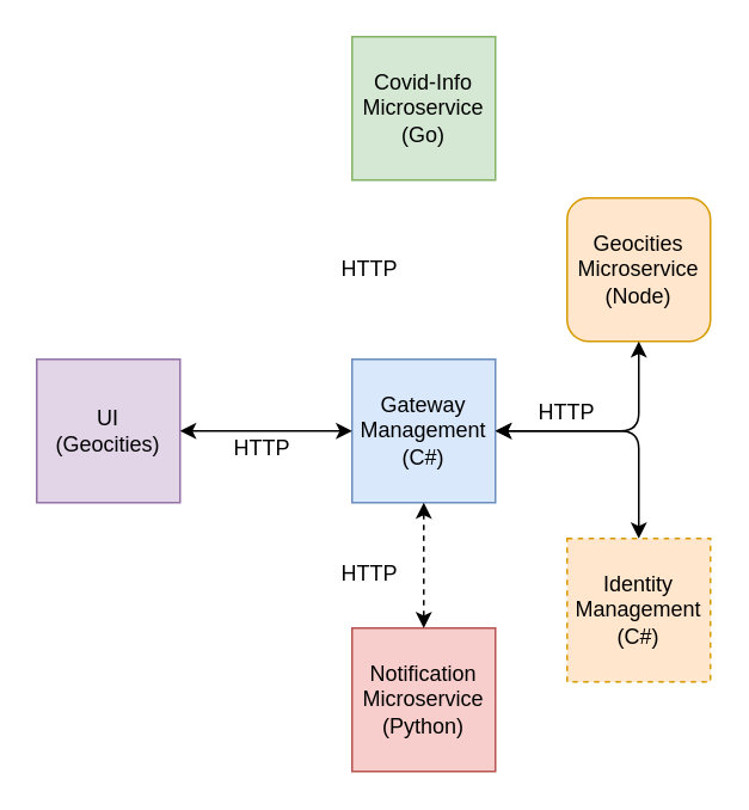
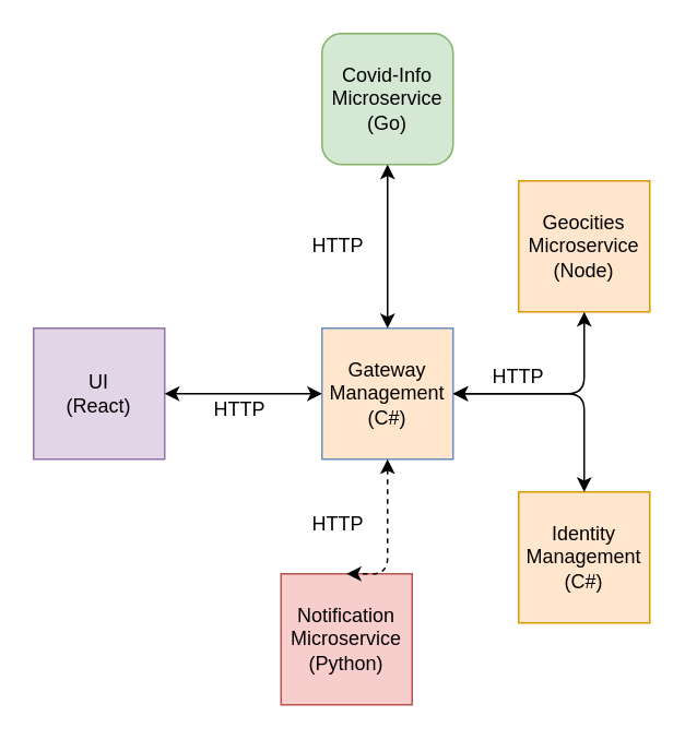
- <mxCell id="4" value="Covid-Info&lt;br&gt;Microservice&lt;br&gt;(Go)" style="whiteSpace=wrap;html=1;aspect=fixed;fillColor=#d5e8d4;strokeColor=#82b366;" parent="1" vertex="1"><mxGeometry x="196" y="20" width="80" height="80" as="geometry" /></mxCell>
+ <mxCell id="4" value="Covid-Info&lt;br&gt;Microservice&lt;br&gt;(Go)" style="whiteSpace=wrap;html=1;aspect=fixed;fillColor=#d5e8d4;strokeColor=#82b366;rounded=1;" parent="1" vertex="1"><mxGeometry x="196" y="20" width="80" height="80" as="geometry" /></mxCell>
+ <mxCell id="8" value="" style="startArrow=classic;endArrow=classic;html=1;exitX=0.5;exitY=1;exitDx=0;exitDy=0;entryX=0.5;entryY=0;entryDx=0;entryDy=0;" parent="1" source="4" target="5" edge="1"><mxGeometry width="50" height="50" relative="1" as="geometry"><mxPoint x="96" y="460" as="sourcePoint" /><mxPoint x="16" y="240" as="targetPoint" /><Array as="points" /></mxGeometry></mxCell>
- <mxCell id="6" value="Geocities&lt;br&gt;Microservice&lt;br&gt;(Node)" style="whiteSpace=wrap;html=1;aspect=fixed;fillColor=#ffe6cc;strokeColor=#d79b00;rounded=1;" parent="1" vertex="1"><mxGeometry x="316" y="110" width="80" height="80" as="geometry" /></mxCell>
+ <mxCell id="6" value="Geocities&lt;br&gt;Microservice&lt;br&gt;(Node)" style="whiteSpace=wrap;html=1;aspect=fixed;fillColor=#ffe6cc;strokeColor=#d79b00;" parent="1" vertex="1"><mxGeometry x="316" y="110" width="80" height="80" as="geometry" /></mxCell>
- <mxCell id="2" value="UI&lt;br&gt;(Geocities)" style="whiteSpace=wrap;html=1;aspect=fixed;fillColor=#e1d5e7;strokeColor=#9673a6;" parent="1" vertex="1"><mxGeometry x="20" y="200" width="80" height="80" as="geometry" /></mxCell>
+ <mxCell id="2" value="UI&lt;br&gt;(React)" style="whiteSpace=wrap;html=1;aspect=fixed;fillColor=#e1d5e7;strokeColor=#9673a6;" parent="1" vertex="1"><mxGeometry x="20" y="200" width="80" height="80" as="geometry" /></mxCell>
- <mxCell id="5" value="Gateway&lt;br&gt;Management&lt;br&gt;(C#)" style="whiteSpace=wrap;html=1;aspect=fixed;fillColor=#dae8fc;strokeColor=#6c8ebf;" parent="1" vertex="1"><mxGeometry x="196" y="200" width="80" height="80" as="geometry" /></mxCell>
+ <mxCell id="5" value="Gateway&lt;br&gt;Management&lt;br&gt;(C#)" style="whiteSpace=wrap;html=1;aspect=fixed;fillColor=#ffe6cc;strokeColor=#6c8ebf;" parent="1" vertex="1"><mxGeometry x="196" y="200" width="80" height="80" as="geometry" /></mxCell>
- <mxCell id="7" value="Identity&lt;br&gt;Management&lt;br&gt;(C#)" style="whiteSpace=wrap;html=1;aspect=fixed;fillColor=#ffe6cc;strokeColor=#d79b00;dashed=1;" parent="1" vertex="1"><mxGeometry x="316" y="300" width="80" height="80" as="geometry" /></mxCell>
+ <mxCell id="7" value="Identity&lt;br&gt;Management&lt;br&gt;(C#)" style="whiteSpace=wrap;html=1;aspect=fixed;fillColor=#ffe6cc;strokeColor=#d79b00;" parent="1" vertex="1"><mxGeometry x="316" y="300" width="80" height="80" as="geometry" /></mxCell>
- <mxCell id="3" value="Notification Microservice&lt;br&gt;(Python)" style="whiteSpace=wrap;html=1;aspect=fixed;fillColor=#f8cecc;strokeColor=#b85450;" parent="1" vertex="1"><mxGeometry x="196" y="350" width="80" height="80" as="geometry" /></mxCell>
+ <mxCell id="3" value="Notification Microservice&lt;br&gt;(Python)" style="whiteSpace=wrap;html=1;aspect=fixed;fillColor=#f8cecc;strokeColor=#b85450;" parent="1" vertex="1"><mxGeometry x="171" y="350" width="80" height="80" as="geometry" /></mxCell>
